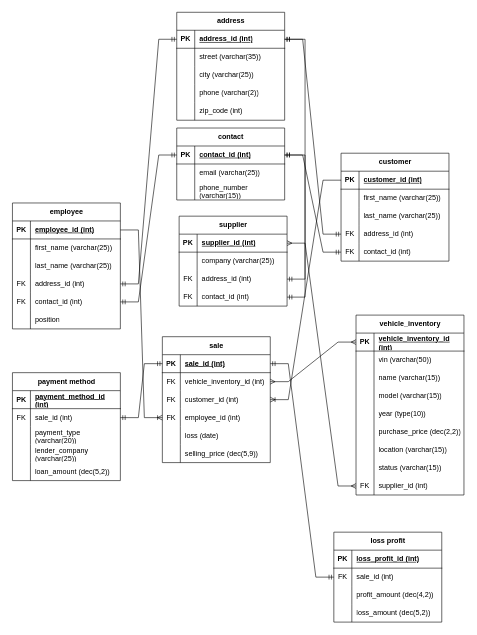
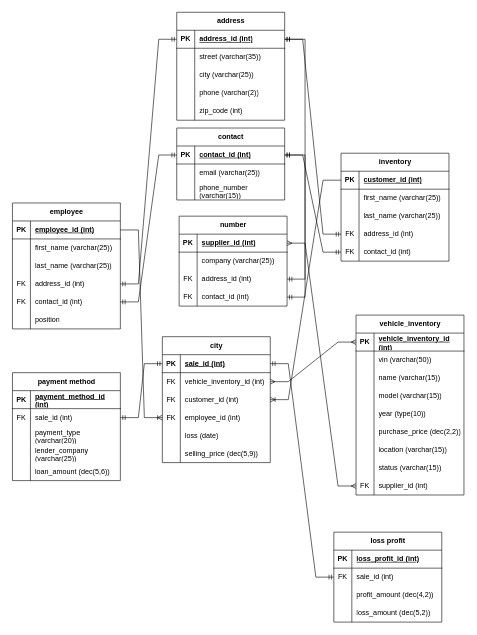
- <mxCell id="30" value="customer" style="shape=table;startSize=30;container=1;collapsible=1;childLayout=tableLayout;fixedRows=1;rowLines=0;fontStyle=1;align=center;resizeLast=1;html=1;fillColor=none;" vertex="1" parent="1"><mxGeometry x="568" y="255" width="180" height="180" as="geometry" /></mxCell>
+ <mxCell id="30" value="inventory" style="shape=table;startSize=30;container=1;collapsible=1;childLayout=tableLayout;fixedRows=1;rowLines=0;fontStyle=1;align=center;resizeLast=1;html=1;fillColor=none;" vertex="1" parent="1"><mxGeometry x="568" y="255" width="180" height="180" as="geometry" /></mxCell>
- <mxCell id="110" value="supplier" style="shape=table;startSize=30;container=1;collapsible=1;childLayout=tableLayout;fixedRows=1;rowLines=0;fontStyle=1;align=center;resizeLast=1;html=1;fillColor=none;" vertex="1" parent="1"><mxGeometry x="298" y="360" width="180" height="150" as="geometry" /></mxCell>
+ <mxCell id="110" value="number" style="shape=table;startSize=30;container=1;collapsible=1;childLayout=tableLayout;fixedRows=1;rowLines=0;fontStyle=1;align=center;resizeLast=1;html=1;fillColor=none;" vertex="1" parent="1"><mxGeometry x="298" y="360" width="180" height="150" as="geometry" /></mxCell>
- <mxCell id="72" value="sale" style="shape=table;startSize=30;container=1;collapsible=1;childLayout=tableLayout;fixedRows=1;rowLines=0;fontStyle=1;align=center;resizeLast=1;html=1;fillColor=none;" vertex="1" parent="1"><mxGeometry x="270" y="561" width="180" height="210" as="geometry" /></mxCell>
+ <mxCell id="72" value="city" style="shape=table;startSize=30;container=1;collapsible=1;childLayout=tableLayout;fixedRows=1;rowLines=0;fontStyle=1;align=center;resizeLast=1;html=1;fillColor=none;" vertex="1" parent="1"><mxGeometry x="270" y="561" width="180" height="210" as="geometry" /></mxCell>
- <mxCell id="138" value="loan_amount (dec(5,2))" style="shape=partialRectangle;connectable=0;fillColor=none;top=0;left=0;bottom=0;right=0;align=left;spacingLeft=6;overflow=hidden;whiteSpace=wrap;html=1;" vertex="1" parent="136"><mxGeometry x="30" width="150" height="30" as="geometry"><mxRectangle width="150" height="30" as="alternateBounds" /></mxGeometry></mxCell>
+ <mxCell id="138" value="loan_amount (dec(5,6))" style="shape=partialRectangle;connectable=0;fillColor=none;top=0;left=0;bottom=0;right=0;align=left;spacingLeft=6;overflow=hidden;whiteSpace=wrap;html=1;" vertex="1" parent="136"><mxGeometry x="30" width="150" height="30" as="geometry"><mxRectangle width="150" height="30" as="alternateBounds" /></mxGeometry></mxCell>
